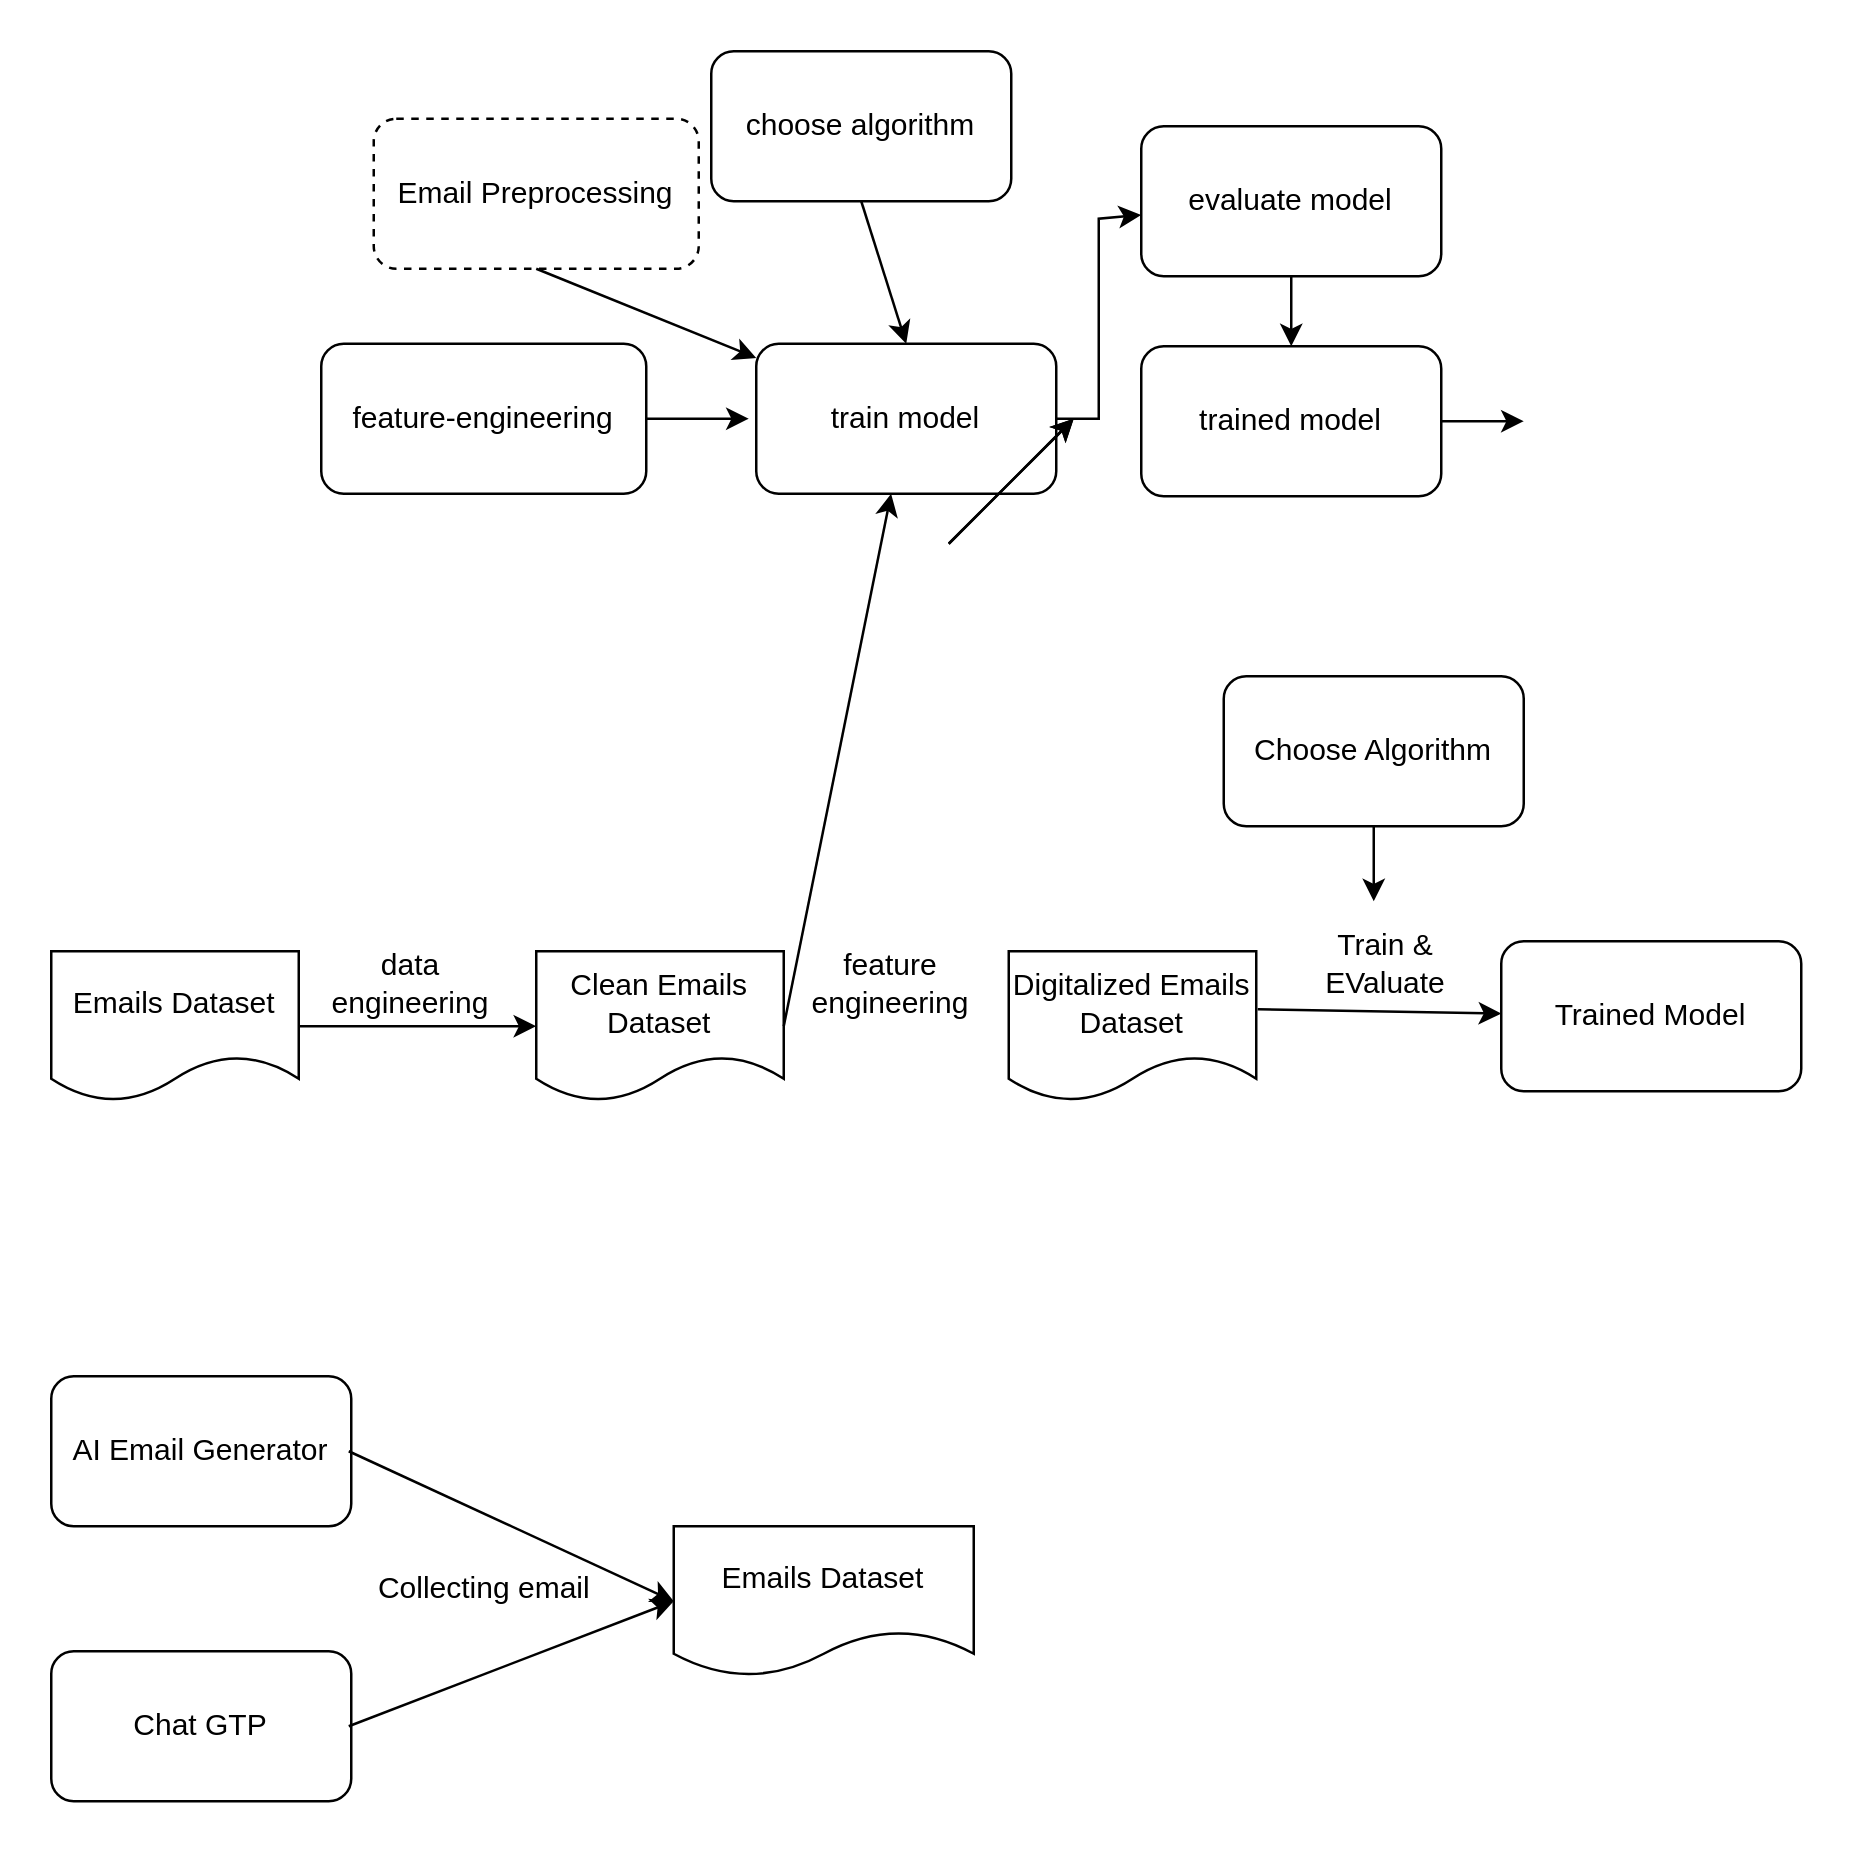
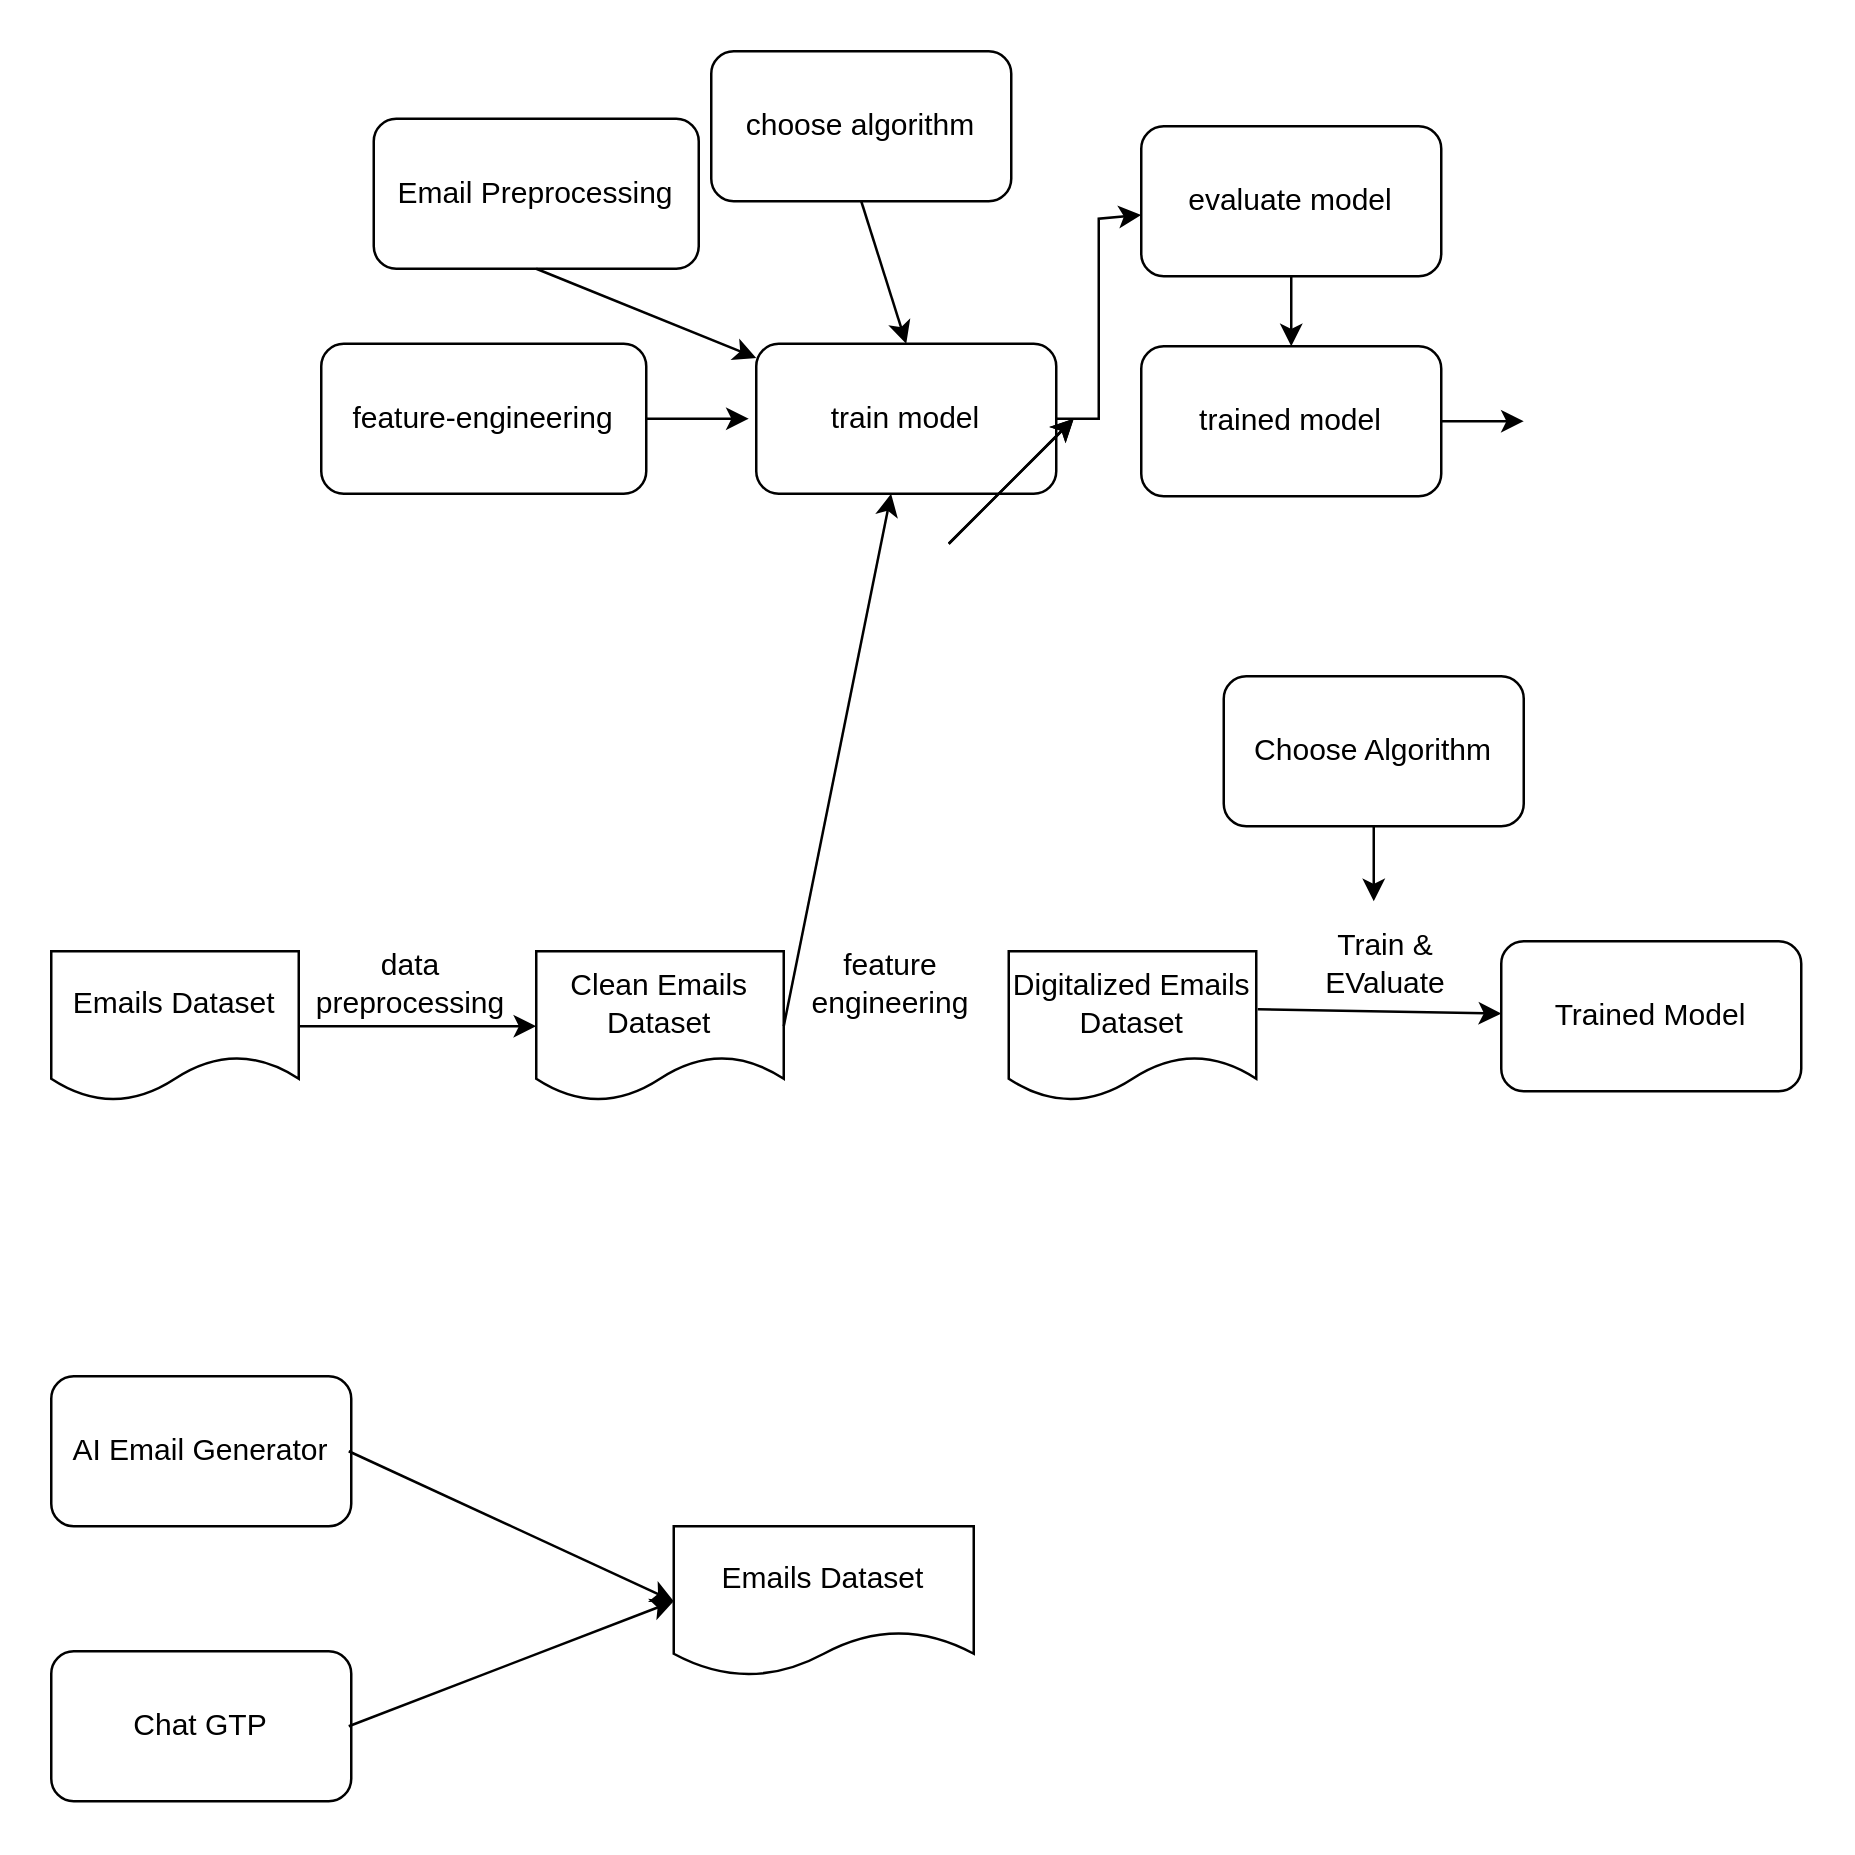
- <mxCell id="2" value="Email Preprocessing" style="rounded=1;whiteSpace=wrap;html=1;dashed=1;" vertex="1" parent="1"><mxGeometry x="149" y="47" width="130" height="60" as="geometry" /></mxCell>
+ <mxCell id="2" value="Email Preprocessing" style="rounded=1;whiteSpace=wrap;html=1;" vertex="1" parent="1"><mxGeometry x="149" y="47" width="130" height="60" as="geometry" /></mxCell>
- <mxCell id="19" value="data engineering" style="text;html=1;strokeColor=none;fillColor=none;align=center;verticalAlign=middle;whiteSpace=wrap;rounded=0;" vertex="1" parent="1"><mxGeometry x="134" y="378" width="60" height="30" as="geometry" /></mxCell>
+ <mxCell id="19" value="data preprocessing" style="text;html=1;strokeColor=none;fillColor=none;align=center;verticalAlign=middle;whiteSpace=wrap;rounded=0;" vertex="1" parent="1"><mxGeometry x="134" y="378" width="60" height="30" as="geometry" /></mxCell>
- <mxCell id="31" value="Collecting email" style="text;html=1;align=center;verticalAlign=middle;resizable=0;points=[];autosize=1;strokeColor=none;fillColor=none;" vertex="1" parent="1"><mxGeometry x="138" y="620" width="110" height="30" as="geometry" /></mxCell>
